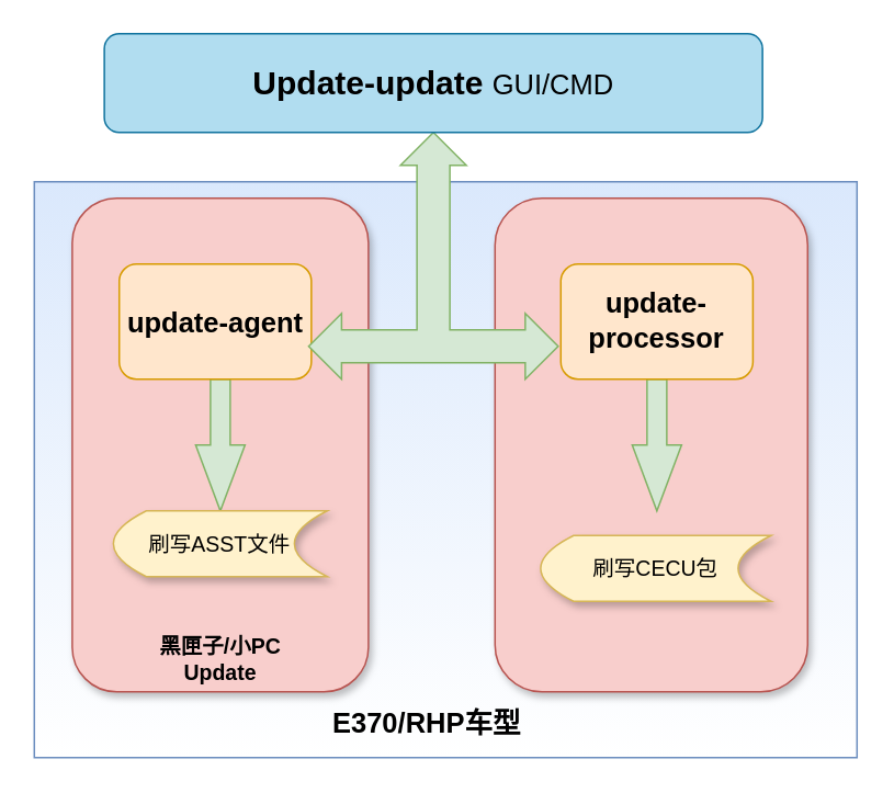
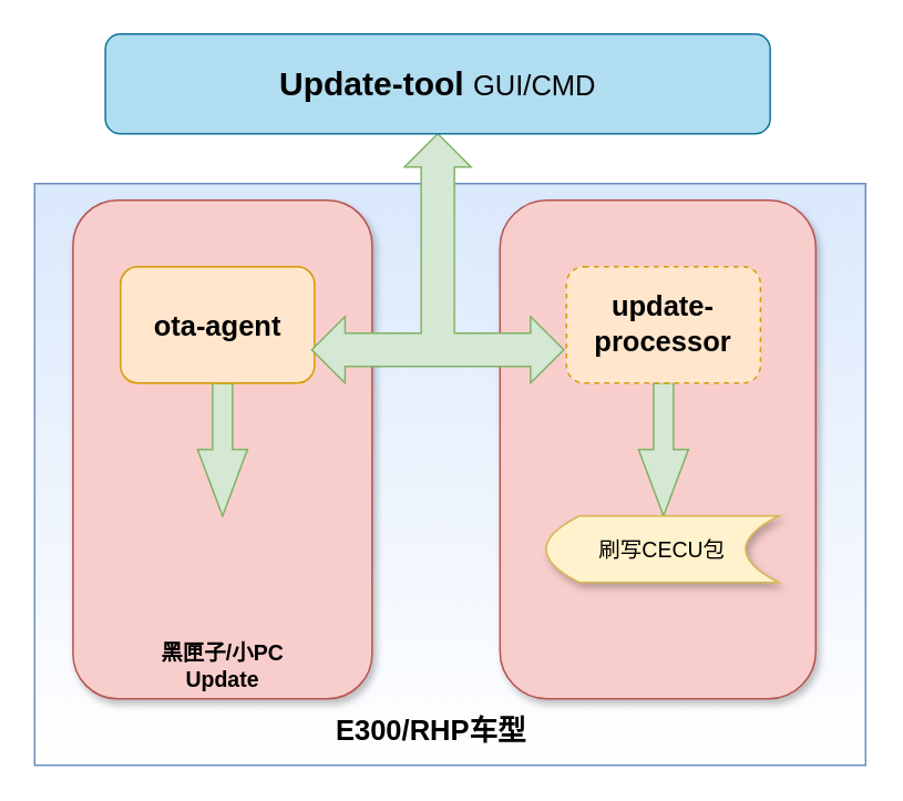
- <mxCell id="11" value="&lt;font&gt;&lt;b style=&quot;font-size: 20px&quot;&gt;Update-update &lt;/b&gt;&lt;font style=&quot;font-size: 17px&quot;&gt;GUI/CMD&lt;/font&gt;&lt;/font&gt;" style="rounded=1;whiteSpace=wrap;html=1;shadow=0;fontSize=17;fillColor=#b1ddf0;gradientDirection=south;align=center;verticalAlign=middle;direction=west;strokeColor=#10739e;" vertex="1" parent="1"><mxGeometry x="62.75" y="20" width="400" height="60" as="geometry" /></mxCell>
+ <mxCell id="11" value="&lt;font&gt;&lt;b style=&quot;font-size: 20px&quot;&gt;Update-tool &lt;/b&gt;&lt;font style=&quot;font-size: 17px&quot;&gt;GUI/CMD&lt;/font&gt;&lt;/font&gt;" style="rounded=1;whiteSpace=wrap;html=1;shadow=0;fontSize=17;fillColor=#b1ddf0;gradientDirection=south;align=center;verticalAlign=middle;direction=west;strokeColor=#10739e;" vertex="1" parent="1"><mxGeometry x="62.75" y="20" width="400" height="60" as="geometry" /></mxCell>
- <mxCell id="8" value="&lt;br&gt;update-agent" style="rounded=1;whiteSpace=wrap;html=1;shadow=0;fontSize=17;fillColor=#ffe6cc;gradientDirection=south;verticalAlign=top;strokeColor=#d79b00;align=center;horizontal=1;fontStyle=1" vertex="1" parent="1"><mxGeometry x="71.82" y="160" width="116.75" height="70" as="geometry" /></mxCell>
+ <mxCell id="8" value="&lt;br&gt;ota-agent" style="rounded=1;whiteSpace=wrap;html=1;shadow=0;fontSize=17;fillColor=#ffe6cc;gradientDirection=south;verticalAlign=top;strokeColor=#d79b00;align=center;horizontal=1;fontStyle=1" vertex="1" parent="1"><mxGeometry x="71.82" y="160" width="116.75" height="70" as="geometry" /></mxCell>
- <mxCell id="9" value="update-processor" style="rounded=1;whiteSpace=wrap;html=1;shadow=0;fontSize=17;fillColor=#ffe6cc;gradientDirection=south;verticalAlign=middle;strokeColor=#d79b00;align=center;horizontal=1;fontStyle=1" vertex="1" parent="1"><mxGeometry x="340.19" y="160" width="116.75" height="70" as="geometry" /></mxCell>
+ <mxCell id="9" value="update-processor" style="rounded=1;whiteSpace=wrap;html=1;shadow=0;fontSize=17;fillColor=#ffe6cc;gradientDirection=south;verticalAlign=middle;strokeColor=#d79b00;align=center;horizontal=1;fontStyle=1;dashed=1;" vertex="1" parent="1"><mxGeometry x="340.19" y="160" width="116.75" height="70" as="geometry" /></mxCell>
- <mxCell id="13" value="刷写ASST文件" style="shape=dataStorage;whiteSpace=wrap;html=1;fixedSize=1;shadow=1;glass=0;labelBackgroundColor=none;sketch=0;fontSize=13;fillColor=#fff2cc;gradientDirection=south;align=center;verticalAlign=middle;strokeColor=#d6b656;" vertex="1" parent="1"><mxGeometry x="68.25" y="310" width="130" height="40" as="geometry" /></mxCell>
- <mxCell id="14" value="刷写CECU包" style="shape=dataStorage;whiteSpace=wrap;html=1;fixedSize=1;shadow=1;glass=0;labelBackgroundColor=none;sketch=0;fontSize=13;fillColor=#fff2cc;gradientDirection=south;align=center;verticalAlign=middle;strokeColor=#d6b656;" vertex="1" parent="1"><mxGeometry x="327.94" y="325" width="140" height="40" as="geometry" /></mxCell>
+ <mxCell id="14" value="刷写CECU包" style="shape=dataStorage;whiteSpace=wrap;html=1;fixedSize=1;shadow=1;glass=0;labelBackgroundColor=none;sketch=0;fontSize=13;fillColor=#fff2cc;gradientDirection=south;align=center;verticalAlign=middle;strokeColor=#d6b656;" vertex="1" parent="1"><mxGeometry x="327.94" y="310" width="140" height="40" as="geometry" /></mxCell>
- <mxCell id="5" value="&lt;font size=&quot;1&quot;&gt;&lt;b style=&quot;font-size: 17px&quot;&gt;E370/RHP车型&lt;/b&gt;&lt;/font&gt;" style="text;html=1;strokeColor=none;fillColor=none;align=center;verticalAlign=middle;whiteSpace=wrap;rounded=0;shadow=1;" vertex="1" parent="1"><mxGeometry x="178.56" y="420" width="160" height="40" as="geometry" /></mxCell>
+ <mxCell id="5" value="&lt;font size=&quot;1&quot;&gt;&lt;b style=&quot;font-size: 17px&quot;&gt;E300/RHP车型&lt;/b&gt;&lt;/font&gt;" style="text;html=1;strokeColor=none;fillColor=none;align=center;verticalAlign=middle;whiteSpace=wrap;rounded=0;shadow=1;" vertex="1" parent="1"><mxGeometry x="178.56" y="420" width="160" height="40" as="geometry" /></mxCell>
